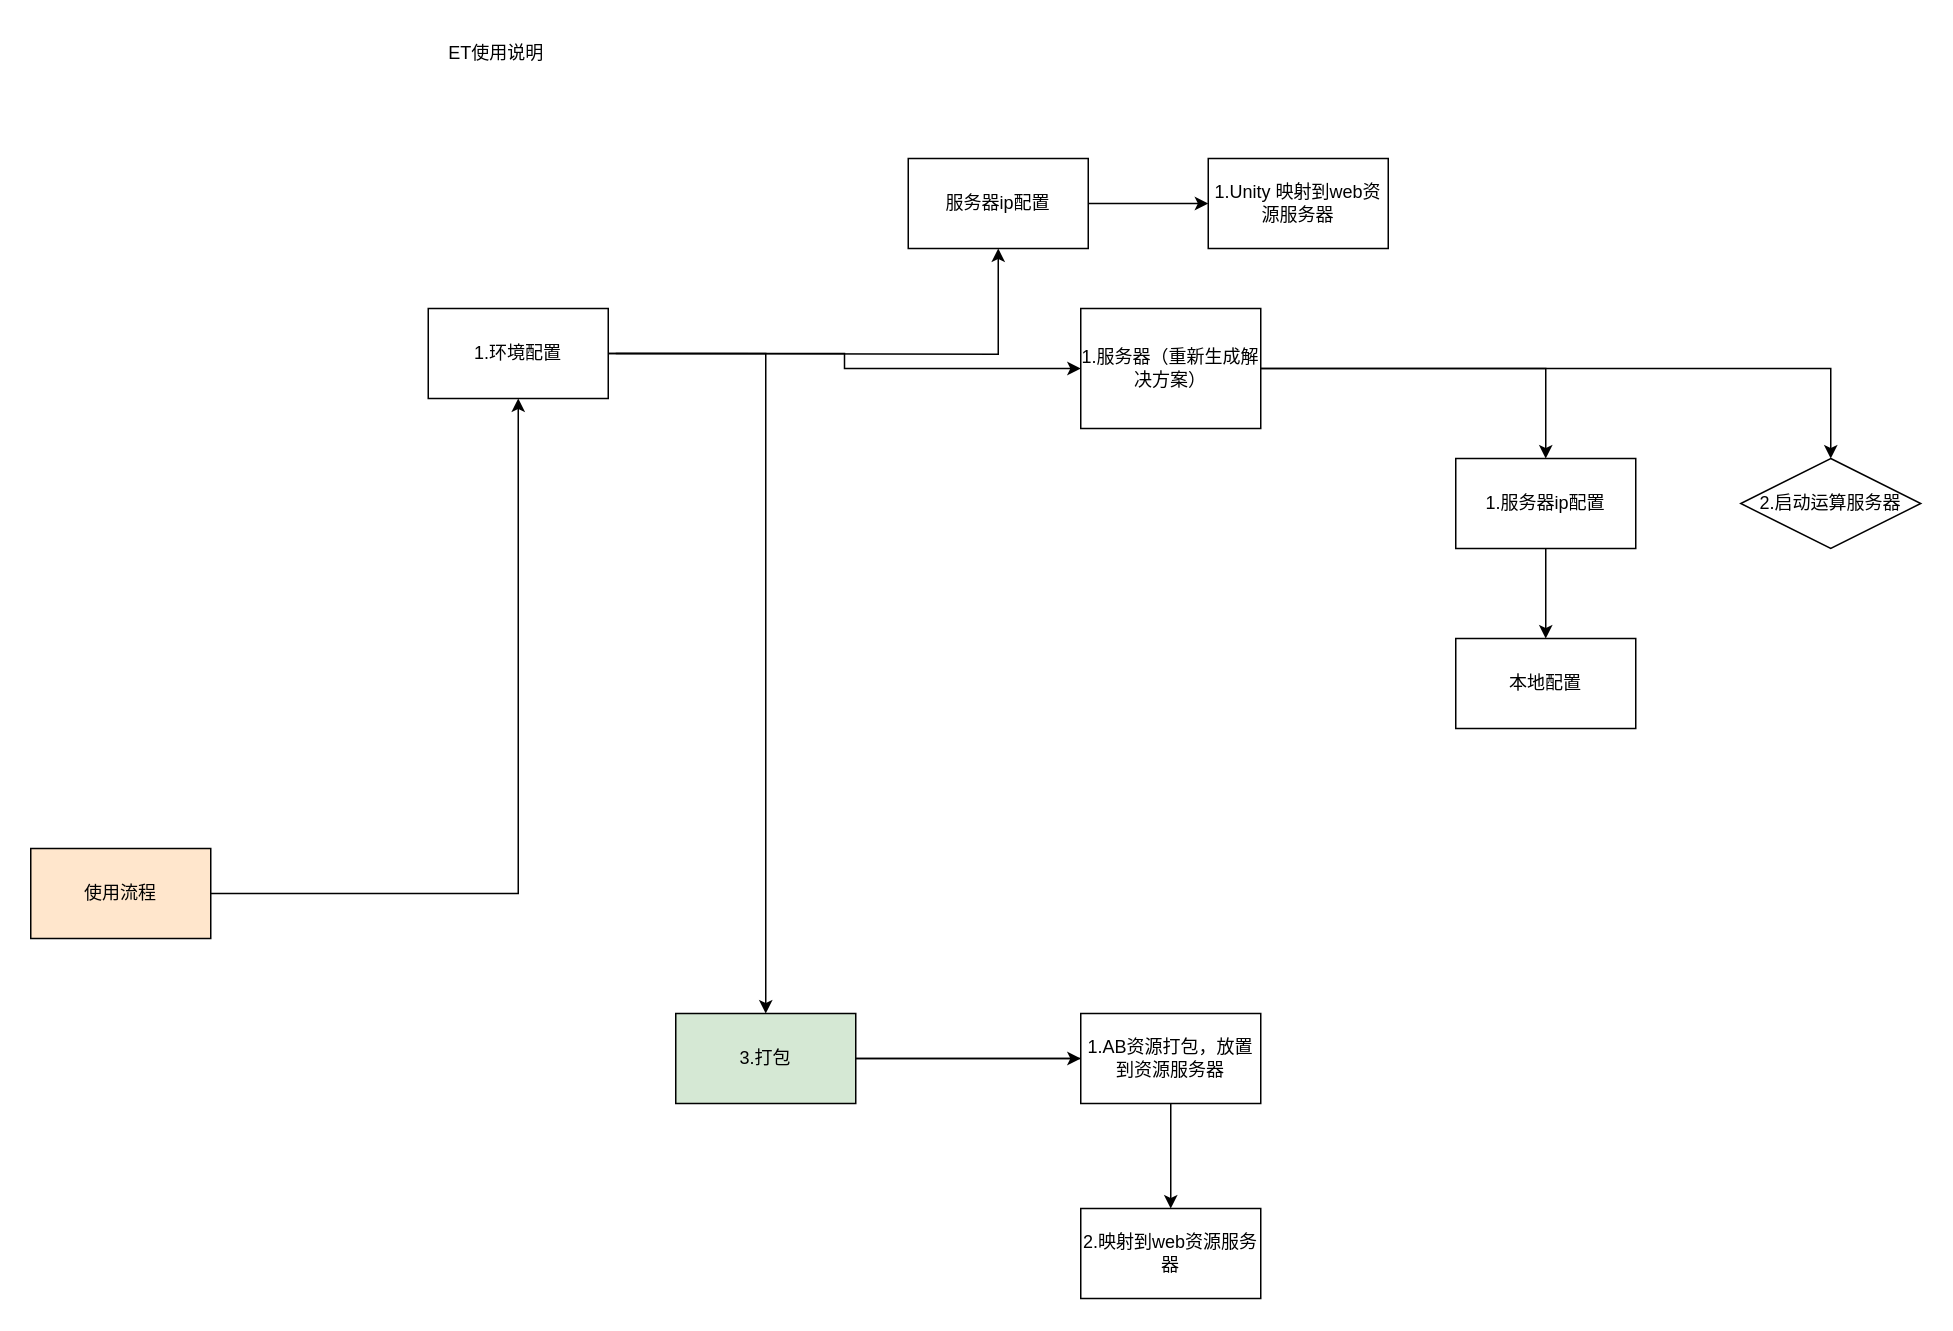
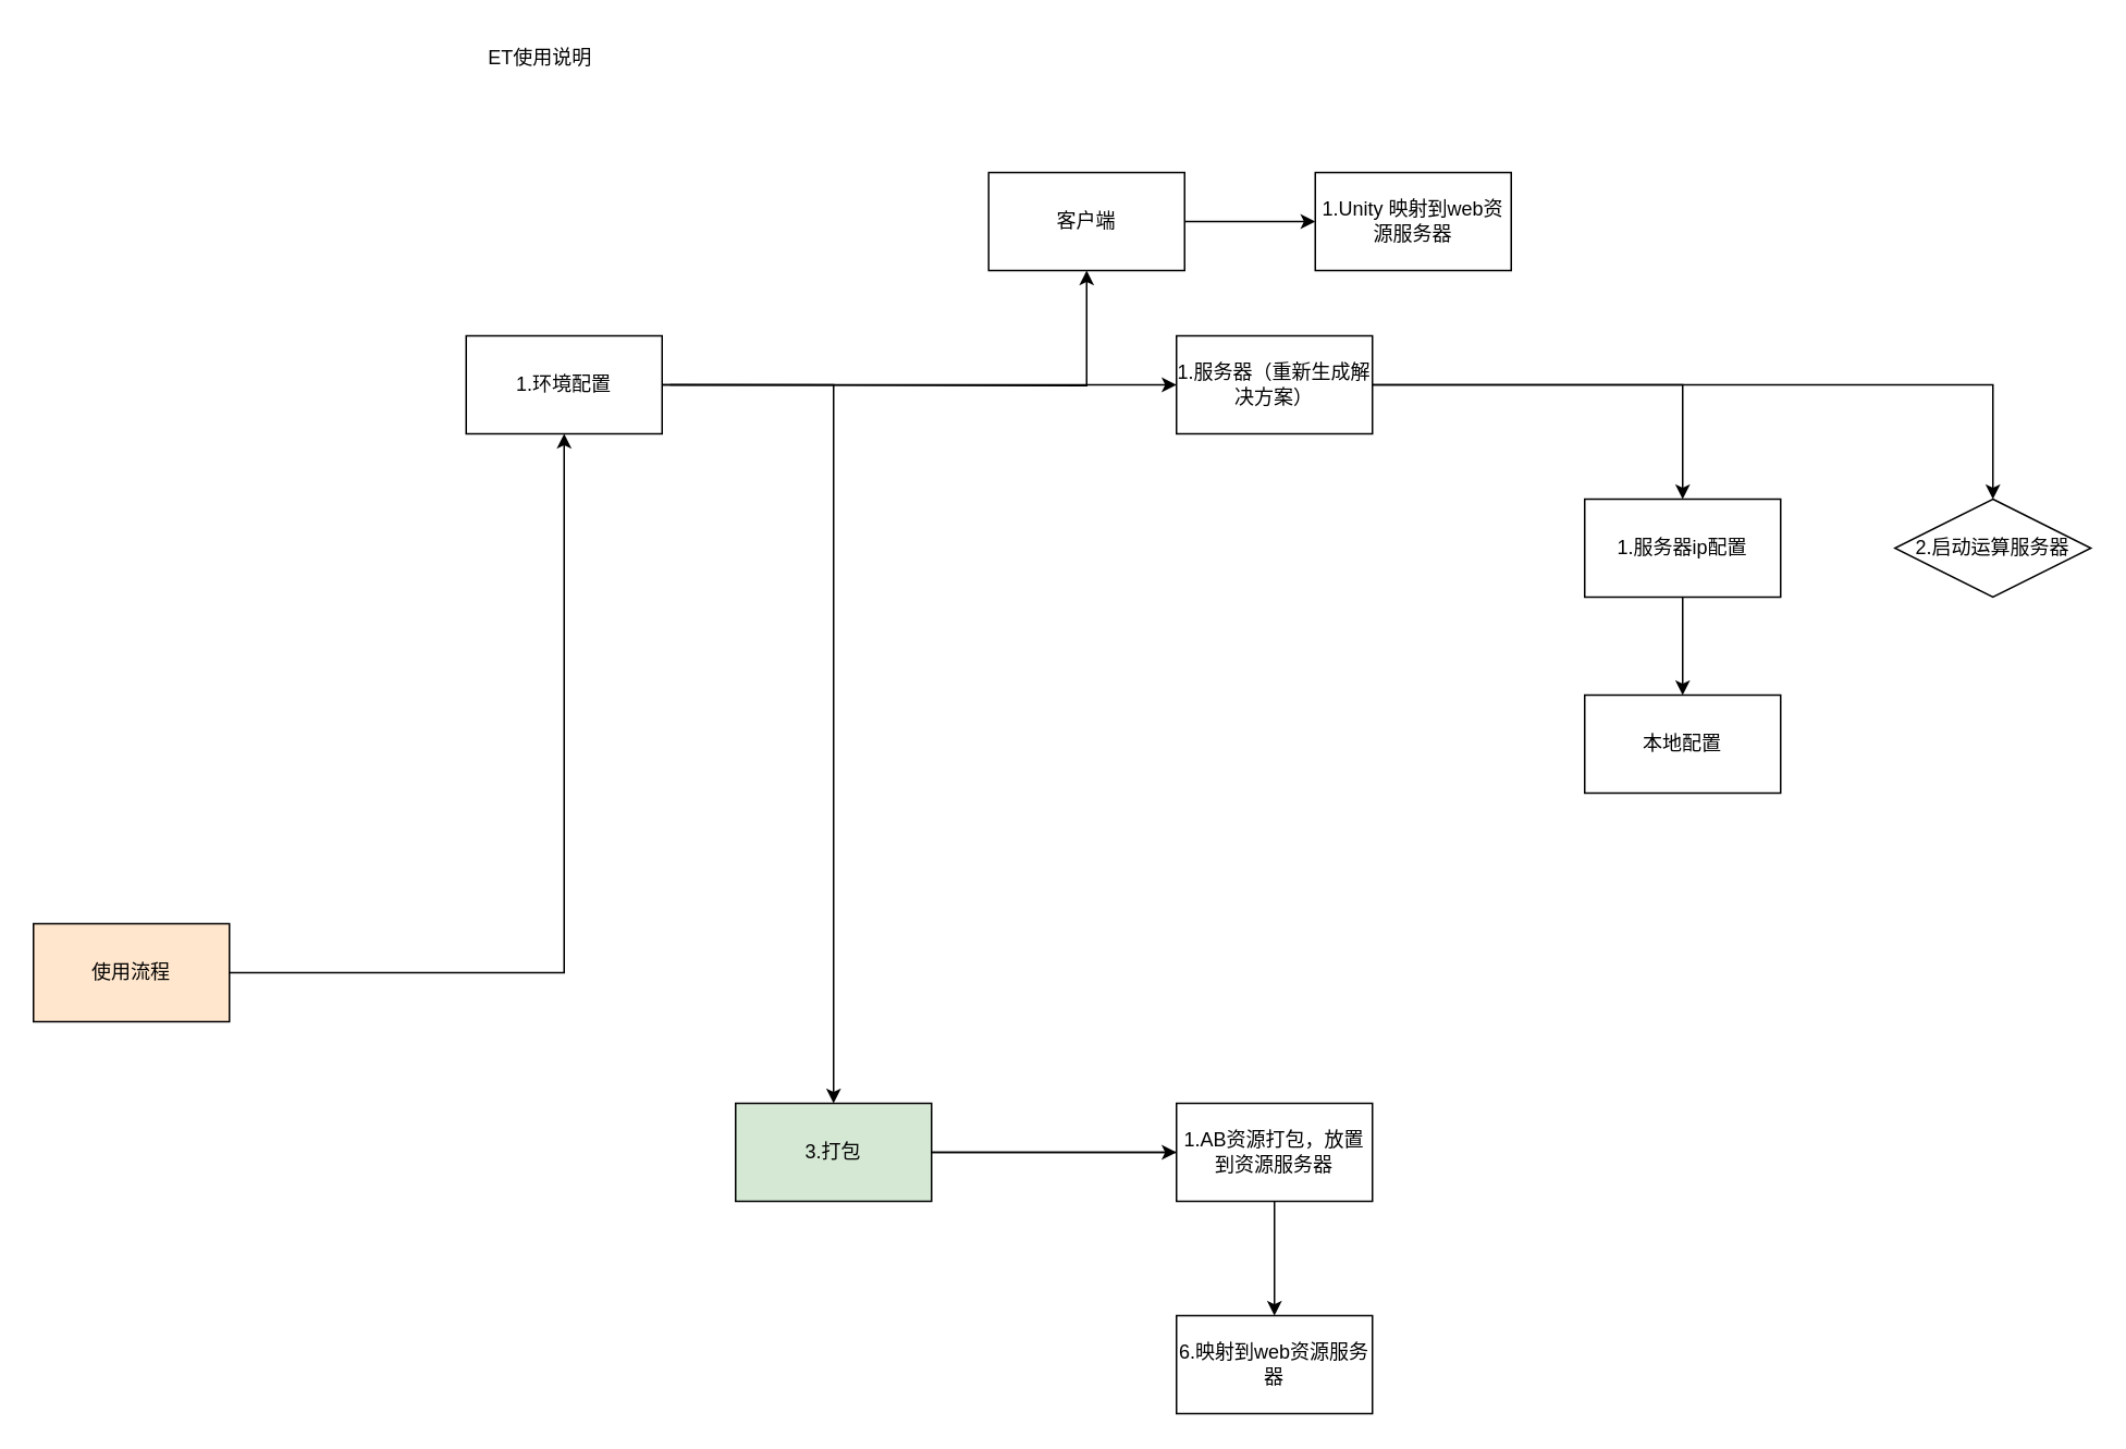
- <mxCell id="10" value="服务器ip配置" style="whiteSpace=wrap;html=1;" parent="1" vertex="1"><mxGeometry x="605" y="105" width="120" height="60" as="geometry" /></mxCell>
+ <mxCell id="10" value="客户端" style="whiteSpace=wrap;html=1;" parent="1" vertex="1"><mxGeometry x="605" y="105" width="120" height="60" as="geometry" /></mxCell>
- <mxCell id="13" value="1.服务器（重新生成解决方案）" style="whiteSpace=wrap;html=1;" parent="1" vertex="1"><mxGeometry x="720" y="205" width="120" height="80" as="geometry" /></mxCell>
+ <mxCell id="13" value="1.服务器（重新生成解决方案）" style="whiteSpace=wrap;html=1;" parent="1" vertex="1"><mxGeometry x="720" y="205" width="120" height="60" as="geometry" /></mxCell>
- <mxCell id="23" value="2.映射到web资源服务器" style="whiteSpace=wrap;html=1;" vertex="1" parent="1"><mxGeometry x="720" y="805" width="120" height="60" as="geometry" /></mxCell>
+ <mxCell id="23" value="6.映射到web资源服务器" style="whiteSpace=wrap;html=1;" vertex="1" parent="1"><mxGeometry x="720" y="805" width="120" height="60" as="geometry" /></mxCell>
